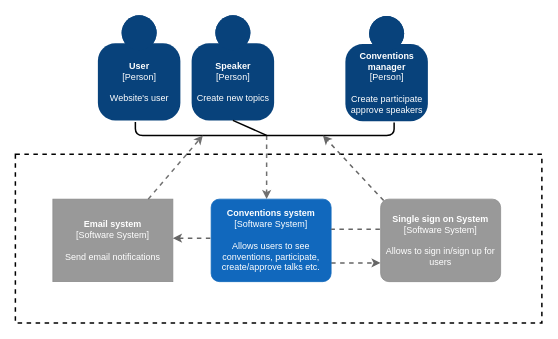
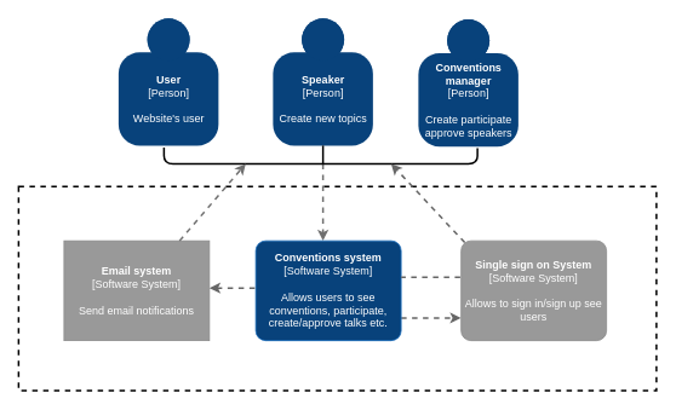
- <mxCell id="9" value="&lt;b&gt;Speaker&lt;/b&gt;&lt;div&gt;[Person]&lt;/div&gt;&lt;br&gt;&lt;div&gt;Create new topics&lt;/div&gt;" style="html=1;dashed=0;whitespace=wrap;fillColor=#08427b;strokeColor=none;fontColor=#ffffff;shape=mxgraph.c4.person;align=center;metaEdit=1;points=[[0.5,0,0],[1,0.5,0],[1,0.75,0],[0.75,1,0],[0.5,1,0],[0.25,1,0],[0,0.75,0],[0,0.5,0]];metaData={&quot;c4Type&quot;:{&quot;editable&quot;:false}};" parent="1" vertex="1"><mxGeometry x="255" y="20" width="110.0" height="140" as="geometry" /></mxCell>
+ <mxCell id="9" value="&lt;b&gt;Speaker&lt;/b&gt;&lt;div&gt;[Person]&lt;/div&gt;&lt;br&gt;&lt;div&gt;Create new topics&lt;/div&gt;" style="html=1;dashed=0;whitespace=wrap;fillColor=#08427b;strokeColor=none;fontColor=#ffffff;shape=mxgraph.c4.person;align=center;metaEdit=1;points=[[0.5,0,0],[1,0.5,0],[1,0.75,0],[0.75,1,0],[0.5,1,0],[0.25,1,0],[0,0.75,0],[0,0.5,0]];metaData={&quot;c4Type&quot;:{&quot;editable&quot;:false}};" parent="1" vertex="1"><mxGeometry x="300" y="20" width="110.0" height="140" as="geometry" /></mxCell>
- <mxCell id="7" value="&lt;b&gt;Conventions system&lt;/b&gt;&lt;div&gt;[Software System]&lt;/div&gt;&lt;br&gt;&lt;div&gt;Allows users to see conventions, participate, create/approve talks etc.&lt;/div&gt;" style="rounded=1;whiteSpace=wrap;html=1;labelBackgroundColor=none;fillColor=#1168BD;fontColor=#ffffff;align=center;arcSize=10;strokeColor=#1168BD;metaEdit=1;metaData={&quot;c4Type&quot;:{&quot;editable&quot;:false}};points=[[0.25,0,0],[0.5,0,0],[0.75,0,0],[1,0.25,0],[1,0.5,0],[1,0.75,0],[0.75,1,0],[0.5,1,0],[0.25,1,0],[0,0.75,0],[0,0.5,0],[0,0.25,0]];" parent="1" vertex="1"><mxGeometry x="281" y="265" width="160" height="110.0" as="geometry" /></mxCell>
+ <mxCell id="7" value="&lt;b&gt;Conventions system&lt;/b&gt;&lt;div&gt;[Software System]&lt;/div&gt;&lt;br&gt;&lt;div&gt;Allows users to see conventions, participate, create/approve talks etc.&lt;/div&gt;" style="rounded=1;whiteSpace=wrap;html=1;labelBackgroundColor=none;fillColor=#08427b;fontColor=#ffffff;align=center;arcSize=10;strokeColor=#1168BD;metaEdit=1;metaData={&quot;c4Type&quot;:{&quot;editable&quot;:false}};points=[[0.25,0,0],[0.5,0,0],[0.75,0,0],[1,0.25,0],[1,0.5,0],[1,0.75,0],[0.75,1,0],[0.5,1,0],[0.25,1,0],[0,0.75,0],[0,0.5,0],[0,0.25,0]];" parent="1" vertex="1"><mxGeometry x="281" y="265" width="160" height="110.0" as="geometry" /></mxCell>
- <mxCell id="8" value="&lt;b&gt;Single sign on System&lt;/b&gt;&lt;div&gt;[Software System]&lt;/div&gt;&lt;br&gt;&lt;div&gt;Allows to sign in/sign up for users&lt;/div&gt;" style="rounded=1;whiteSpace=wrap;html=1;labelBackgroundColor=none;fillColor=#999999;fontColor=#ffffff;align=center;arcSize=10;strokeColor=#8A8A8A;metaEdit=1;metaData={&quot;c4Type&quot;:{&quot;editable&quot;:false}};points=[[0.25,0,0],[0.5,0,0],[0.75,0,0],[1,0.25,0],[1,0.5,0],[1,0.75,0],[0.75,1,0],[0.5,1,0],[0.25,1,0],[0,0.75,0],[0,0.5,0],[0,0.25,0]];" parent="1" vertex="1"><mxGeometry x="507" y="265" width="160" height="110.0" as="geometry" /></mxCell>
+ <mxCell id="8" value="&lt;b&gt;Single sign on System&lt;/b&gt;&lt;div&gt;[Software System]&lt;/div&gt;&lt;br&gt;&lt;div&gt;Allows to sign in/sign up see users&lt;/div&gt;" style="rounded=1;whiteSpace=wrap;html=1;labelBackgroundColor=none;fillColor=#999999;fontColor=#ffffff;align=center;arcSize=10;strokeColor=#8A8A8A;metaEdit=1;metaData={&quot;c4Type&quot;:{&quot;editable&quot;:false}};points=[[0.25,0,0],[0.5,0,0],[0.75,0,0],[1,0.25,0],[1,0.5,0],[1,0.75,0],[0.75,1,0],[0.5,1,0],[0.25,1,0],[0,0.75,0],[0,0.5,0],[0,0.25,0]];" parent="1" vertex="1"><mxGeometry x="507" y="265" width="160" height="110.0" as="geometry" /></mxCell>
